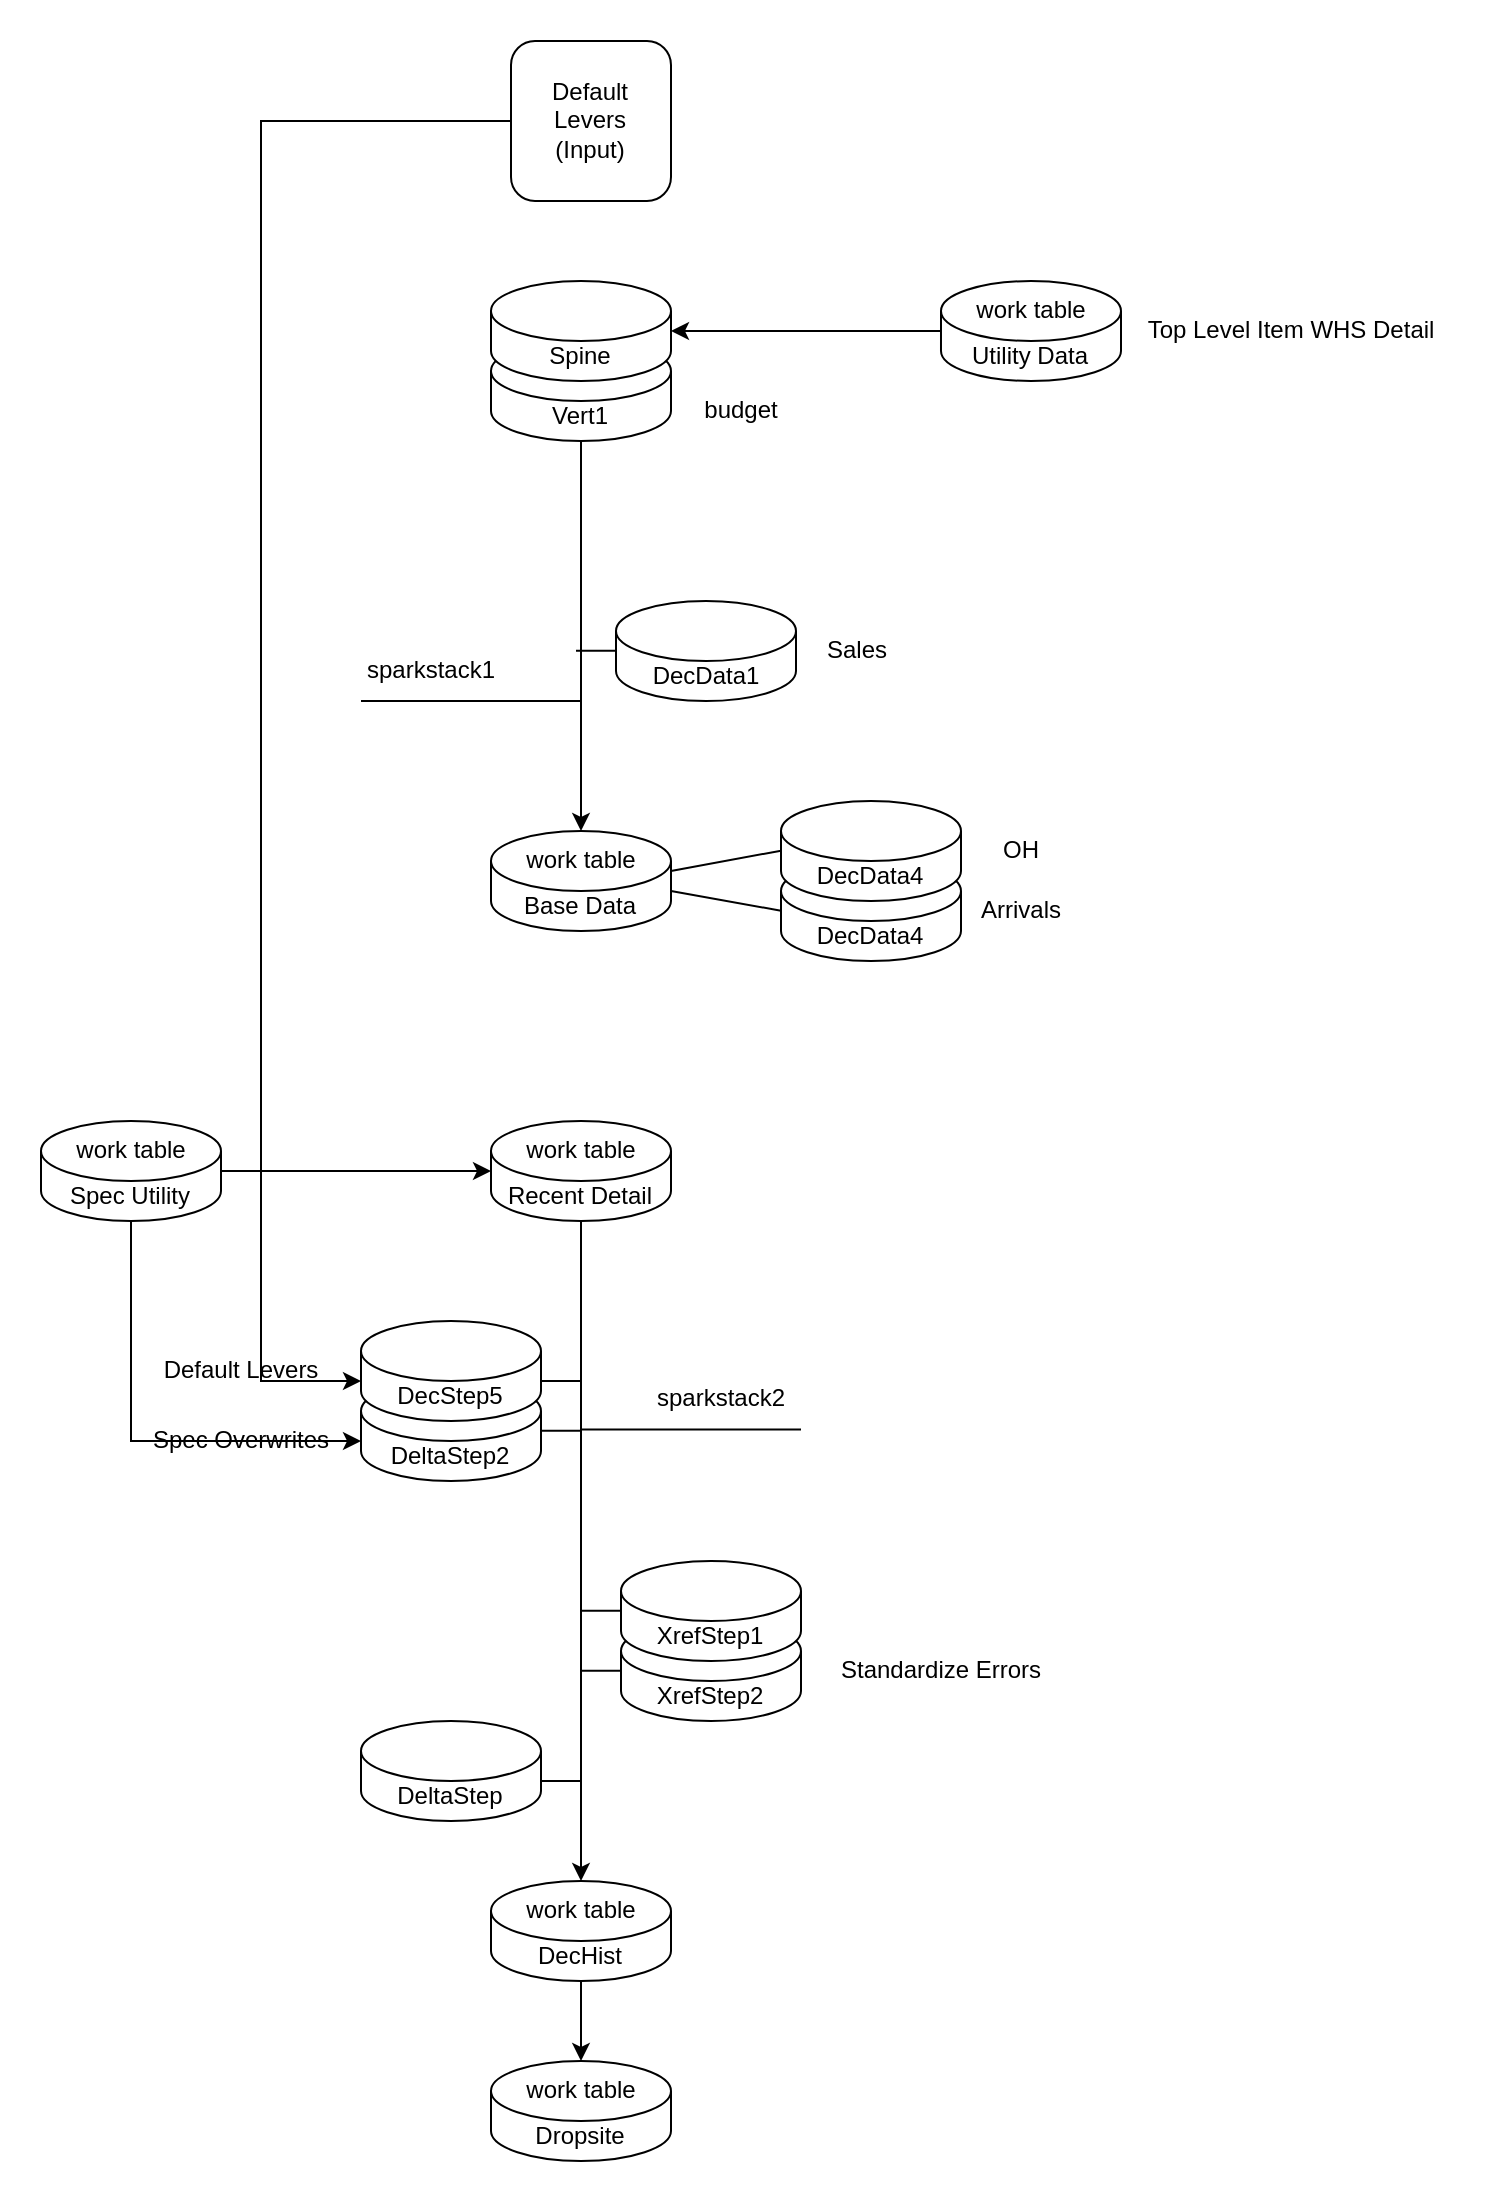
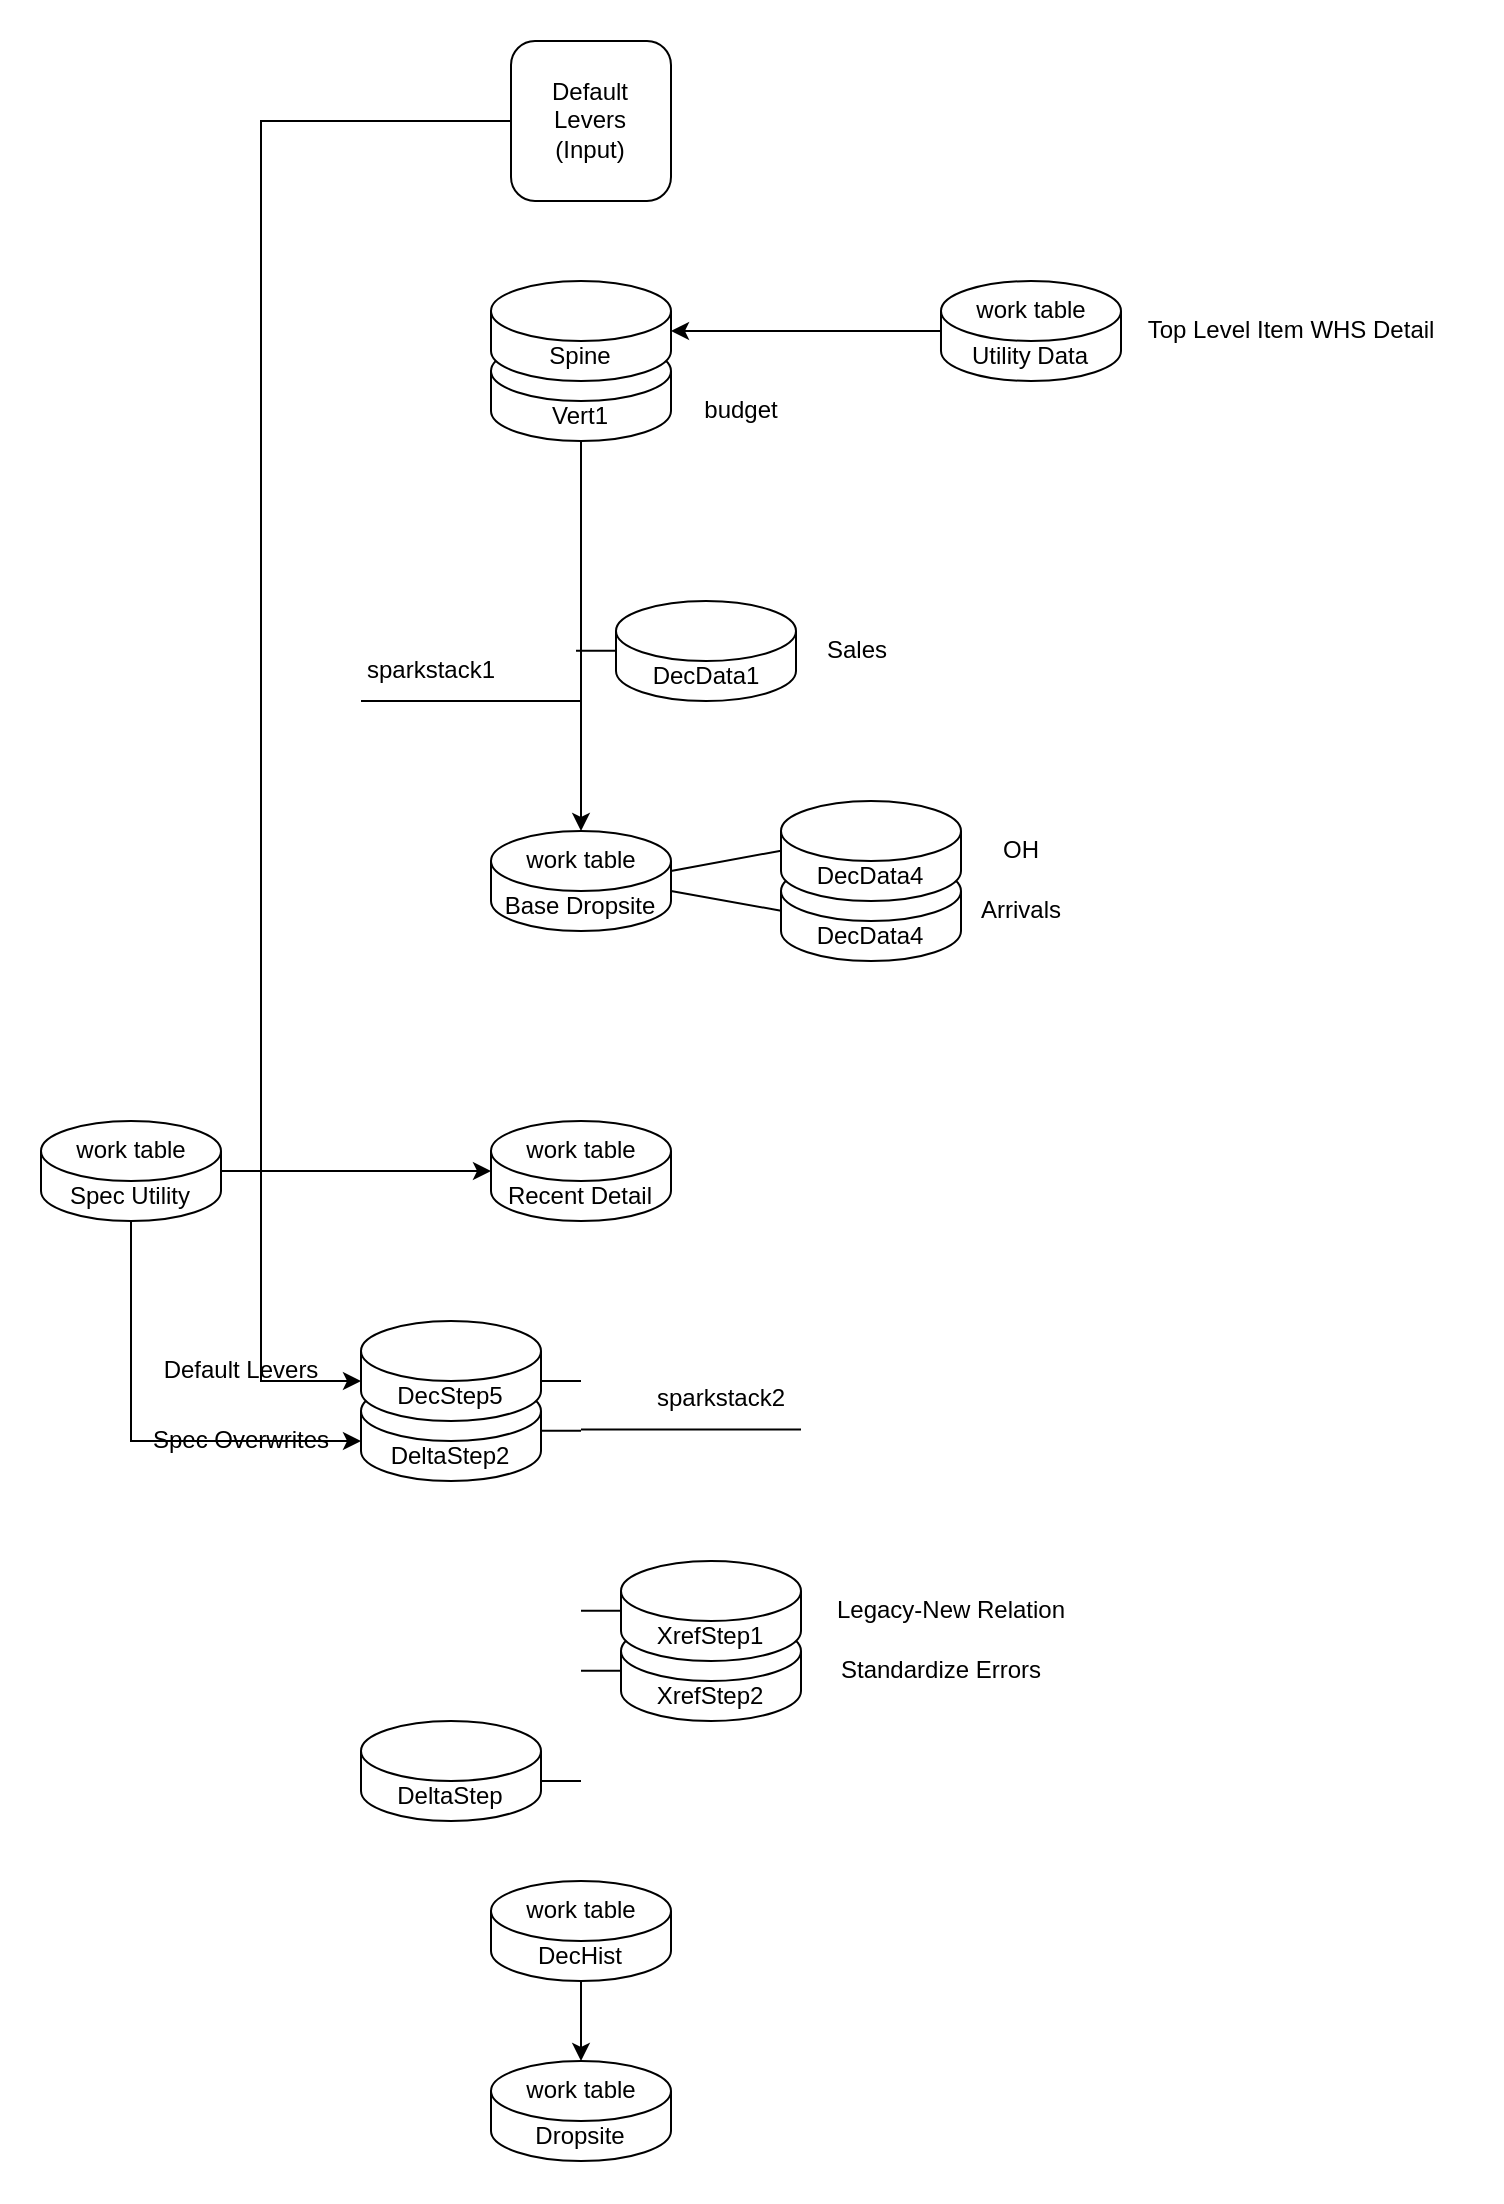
- <mxCell id="16" value="Base Data" style="shape=cylinder3;whiteSpace=wrap;html=1;boundedLbl=1;backgroundOutline=1;size=15;" parent="1" vertex="1"><mxGeometry x="245" y="415" width="90" height="50" as="geometry" /></mxCell>
+ <mxCell id="16" value="Base Dropsite" style="shape=cylinder3;whiteSpace=wrap;html=1;boundedLbl=1;backgroundOutline=1;size=15;" parent="1" vertex="1"><mxGeometry x="245" y="415" width="90" height="50" as="geometry" /></mxCell>
+ <mxCell id="31" value="Legacy-New Relation" style="text;html=1;align=center;verticalAlign=middle;resizable=0;points=[];autosize=1;strokeColor=none;fillColor=none;" parent="1" vertex="1"><mxGeometry x="405" y="790" width="140" height="30" as="geometry" /></mxCell>
- <mxCell id="36" style="edgeStyle=orthogonalEdgeStyle;rounded=0;orthogonalLoop=1;jettySize=auto;html=1;exitX=0.5;exitY=1;exitDx=0;exitDy=0;exitPerimeter=0;entryX=0.5;entryY=0;entryDx=0;entryDy=0;entryPerimeter=0;" parent="1" source="24" target="34" edge="1"><mxGeometry relative="1" as="geometry" /></mxCell>
